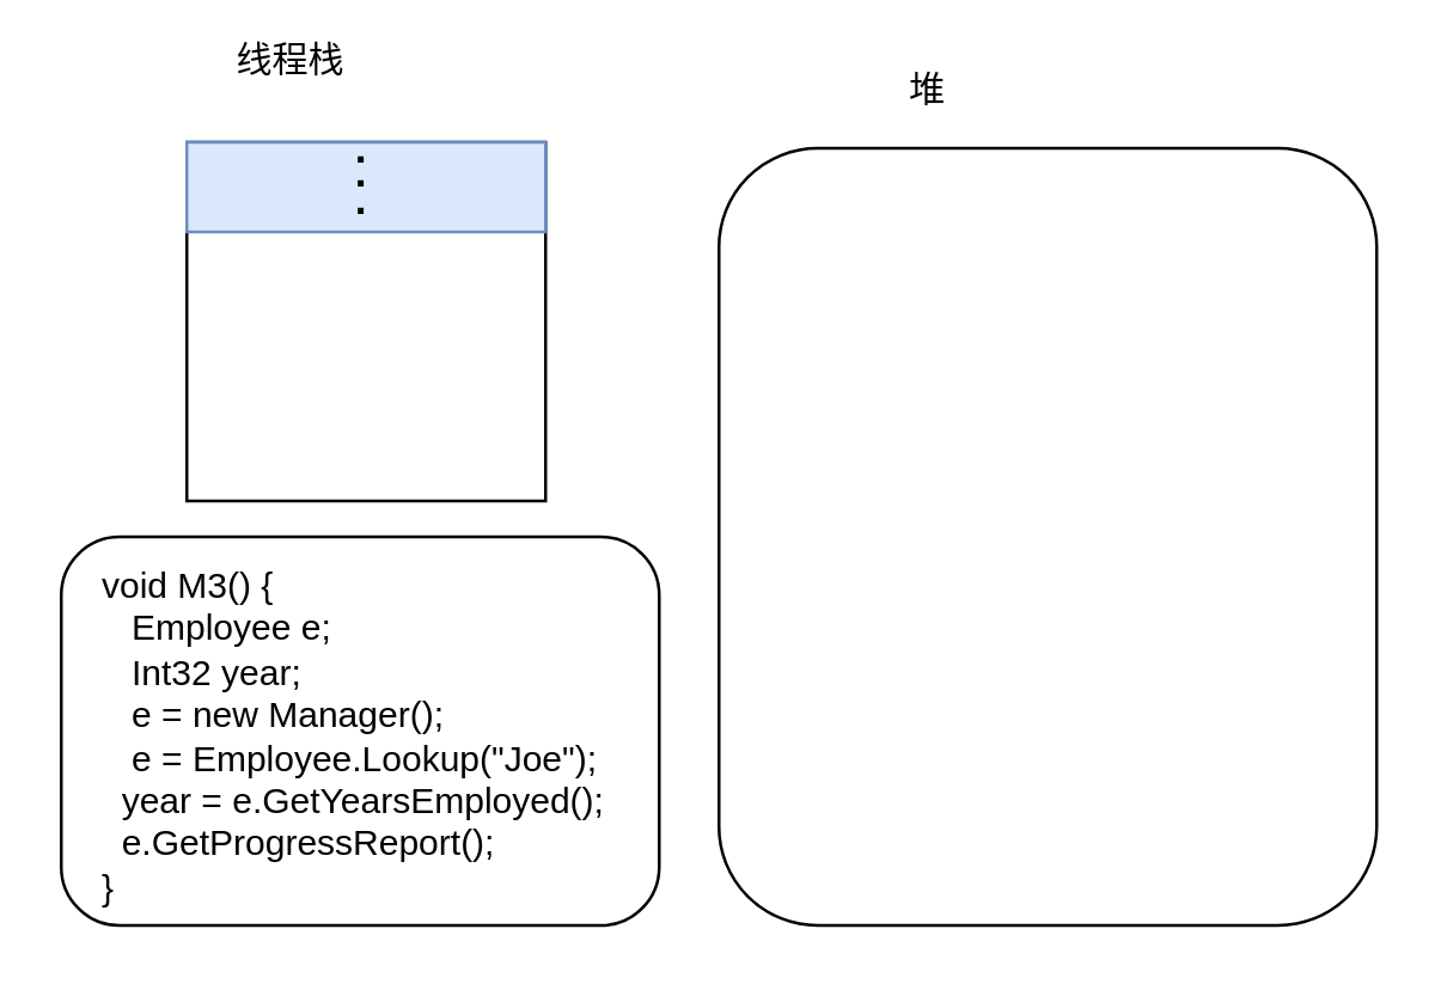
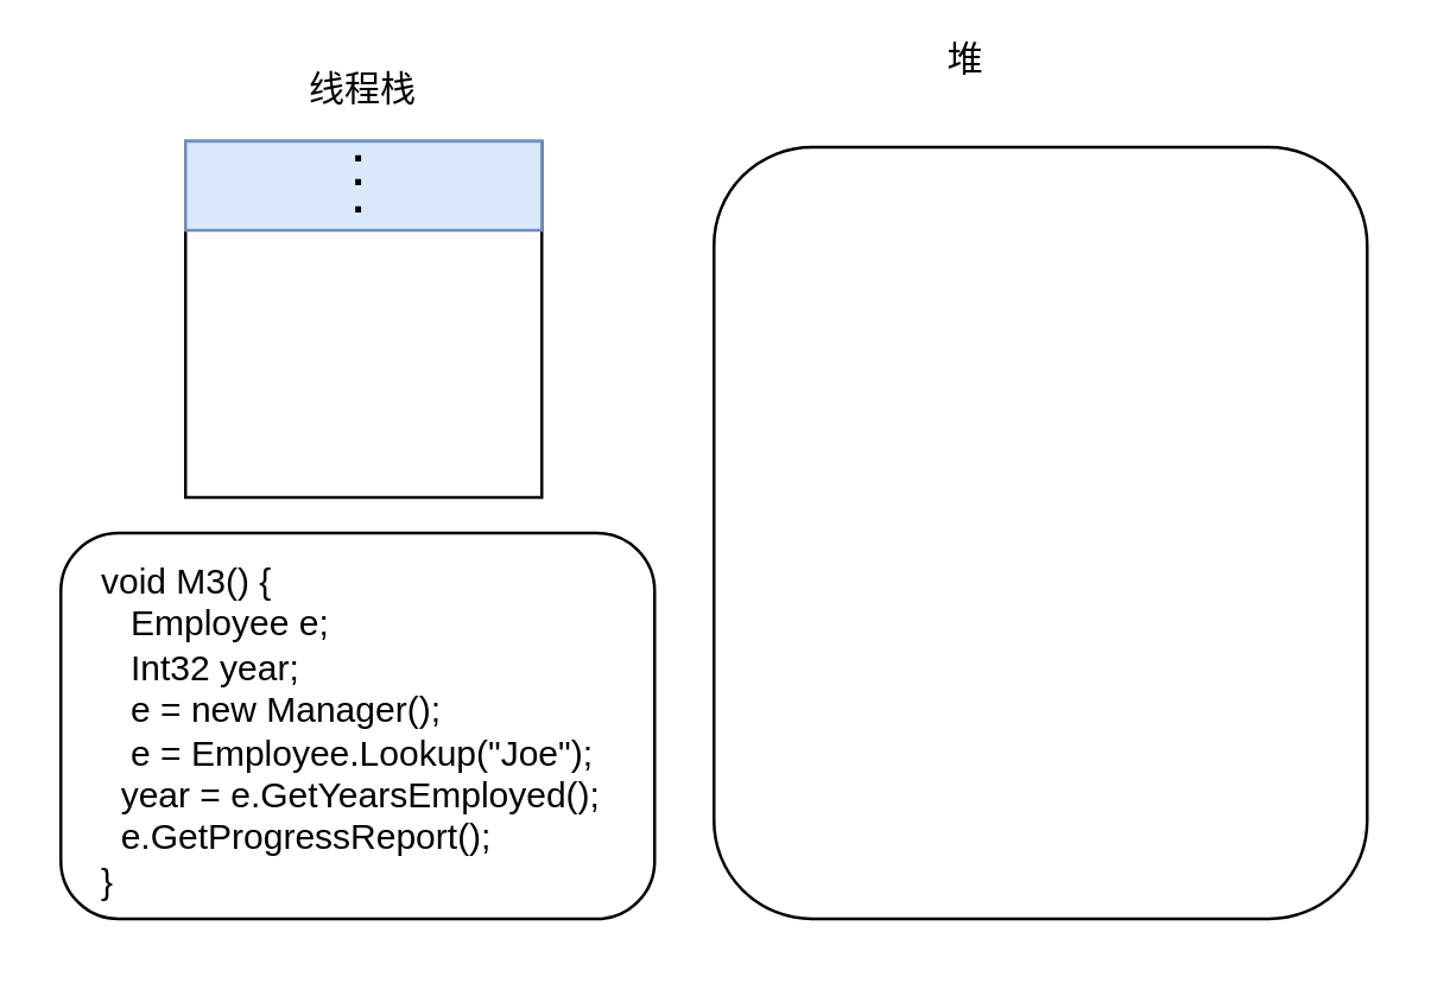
- <mxCell id="11" value="线程栈" style="text;html=1;strokeColor=none;fillColor=none;align=center;verticalAlign=middle;whiteSpace=wrap;rounded=0;" vertex="1" parent="1"><mxGeometry x="77" y="10" width="40" height="20" as="geometry" /></mxCell>
+ <mxCell id="11" value="线程栈" style="text;html=1;strokeColor=none;fillColor=none;align=center;verticalAlign=middle;whiteSpace=wrap;rounded=0;" vertex="1" parent="1"><mxGeometry x="102" y="20" width="40" height="20" as="geometry" /></mxCell>
- <mxCell id="12" value="堆" style="text;html=1;strokeColor=none;fillColor=none;align=center;verticalAlign=middle;whiteSpace=wrap;rounded=0;" vertex="1" parent="1"><mxGeometry x="290" y="20" width="40" height="20" as="geometry" /></mxCell>
+ <mxCell id="12" value="堆" style="text;html=1;strokeColor=none;fillColor=none;align=center;verticalAlign=middle;whiteSpace=wrap;rounded=0;" vertex="1" parent="1"><mxGeometry x="305" y="10" width="40" height="20" as="geometry" /></mxCell>
